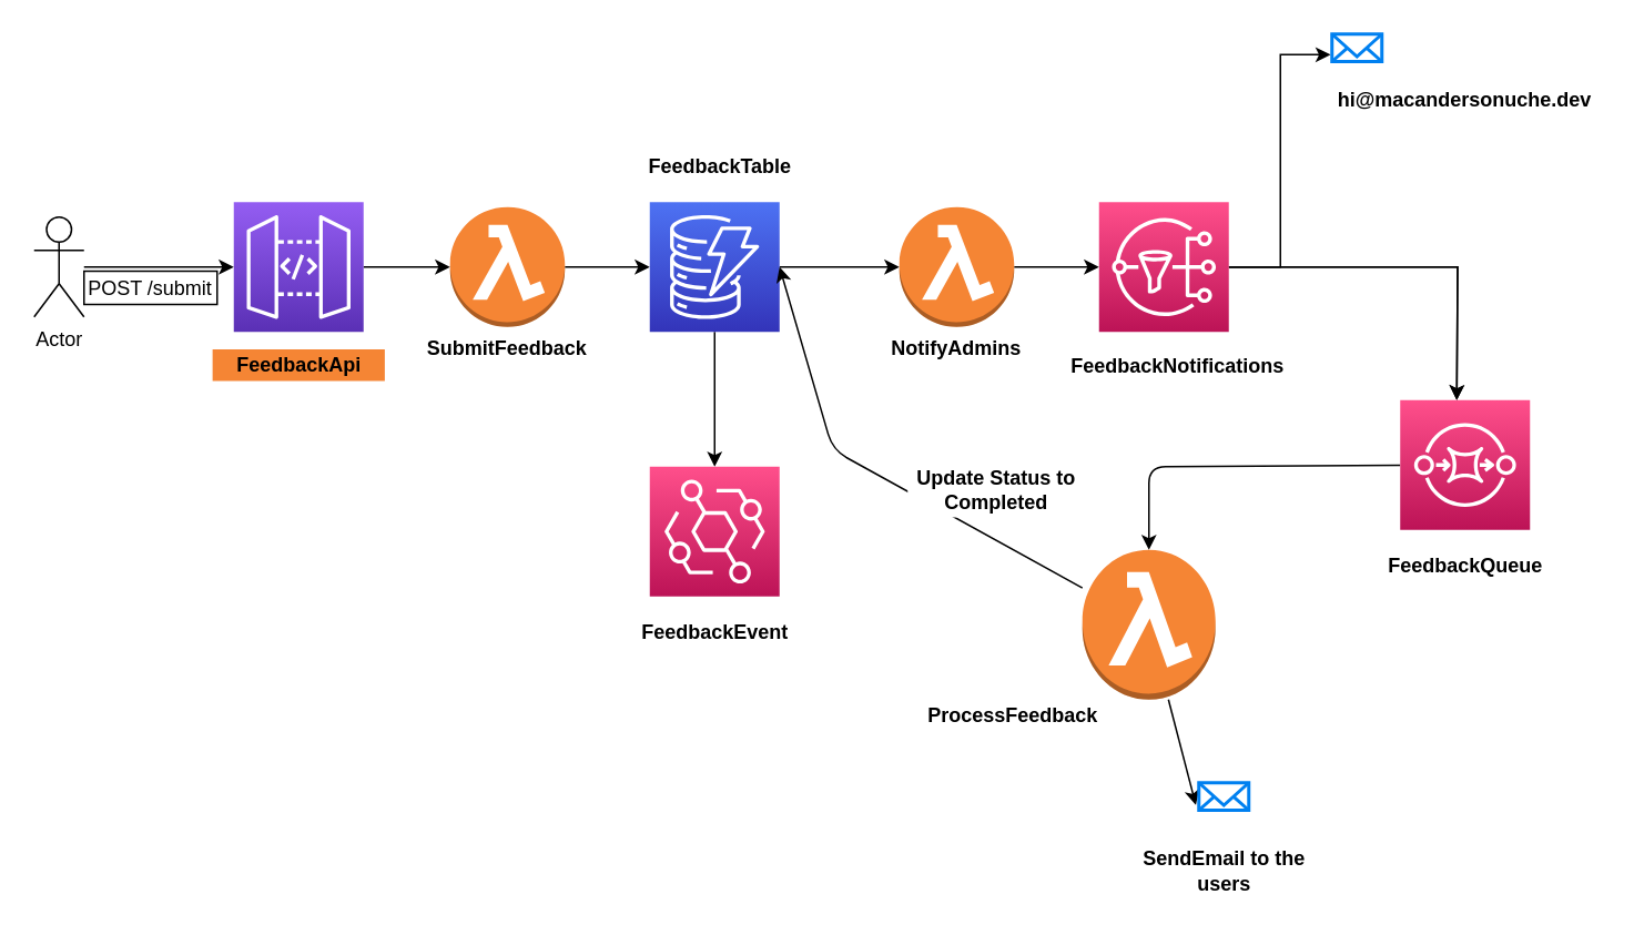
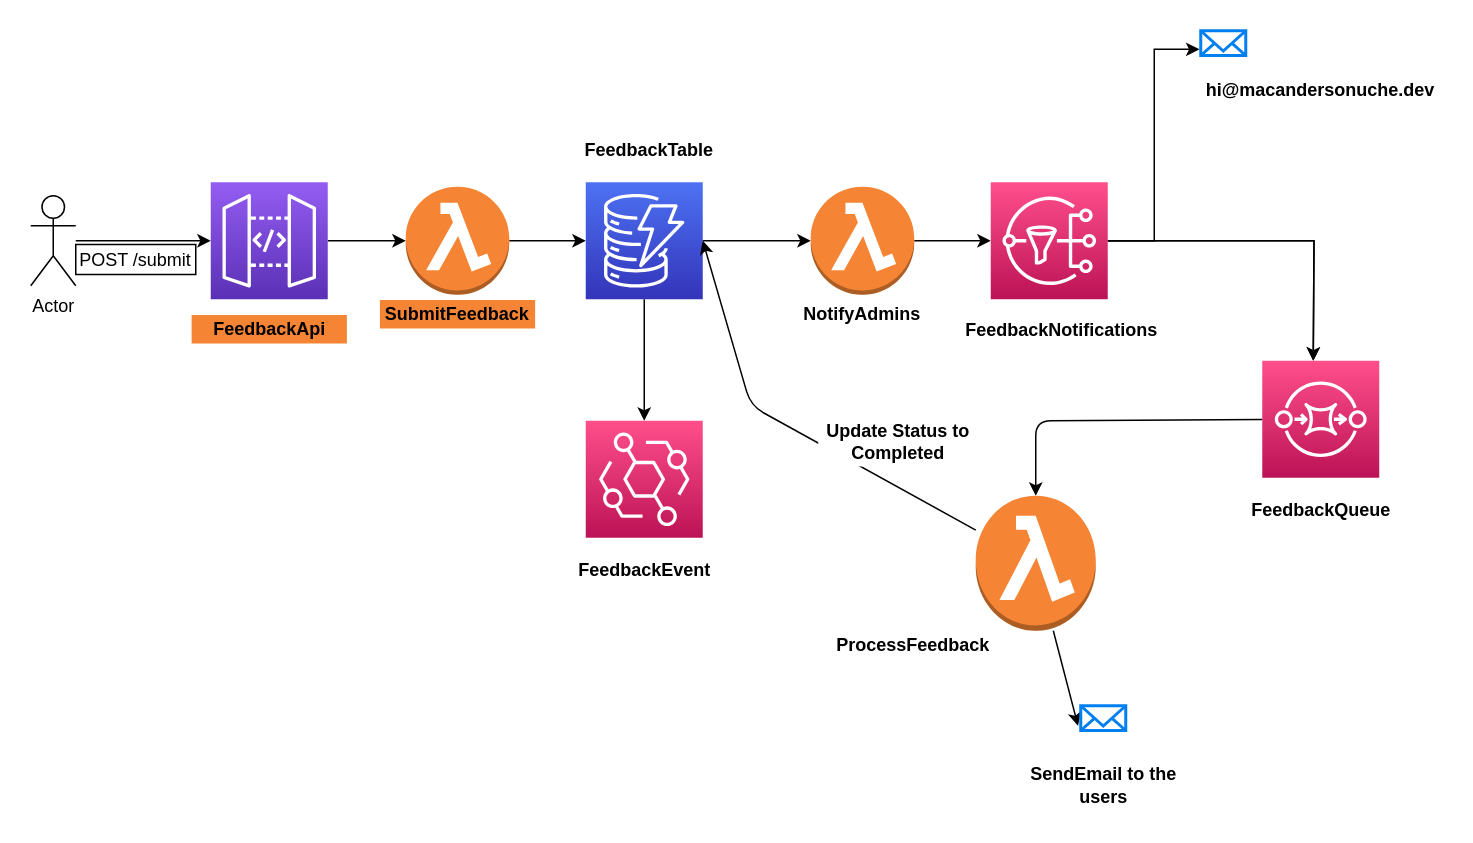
- <mxCell id="20" value="&lt;b&gt;SubmitFeedback&lt;/b&gt;" style="rounded=0;whiteSpace=wrap;html=1;border=none;strokeColor=#FFFFFF;" parent="1" vertex="1"><mxGeometry x="252.25" y="199" width="104.5" height="20" as="geometry" /></mxCell>
+ <mxCell id="20" value="&lt;b&gt;SubmitFeedback&lt;/b&gt;" style="rounded=0;whiteSpace=wrap;html=1;border=none;strokeColor=#FFFFFF;fillColor=#f58534;" parent="1" vertex="1"><mxGeometry x="252.25" y="199" width="104.5" height="20" as="geometry" /></mxCell>
